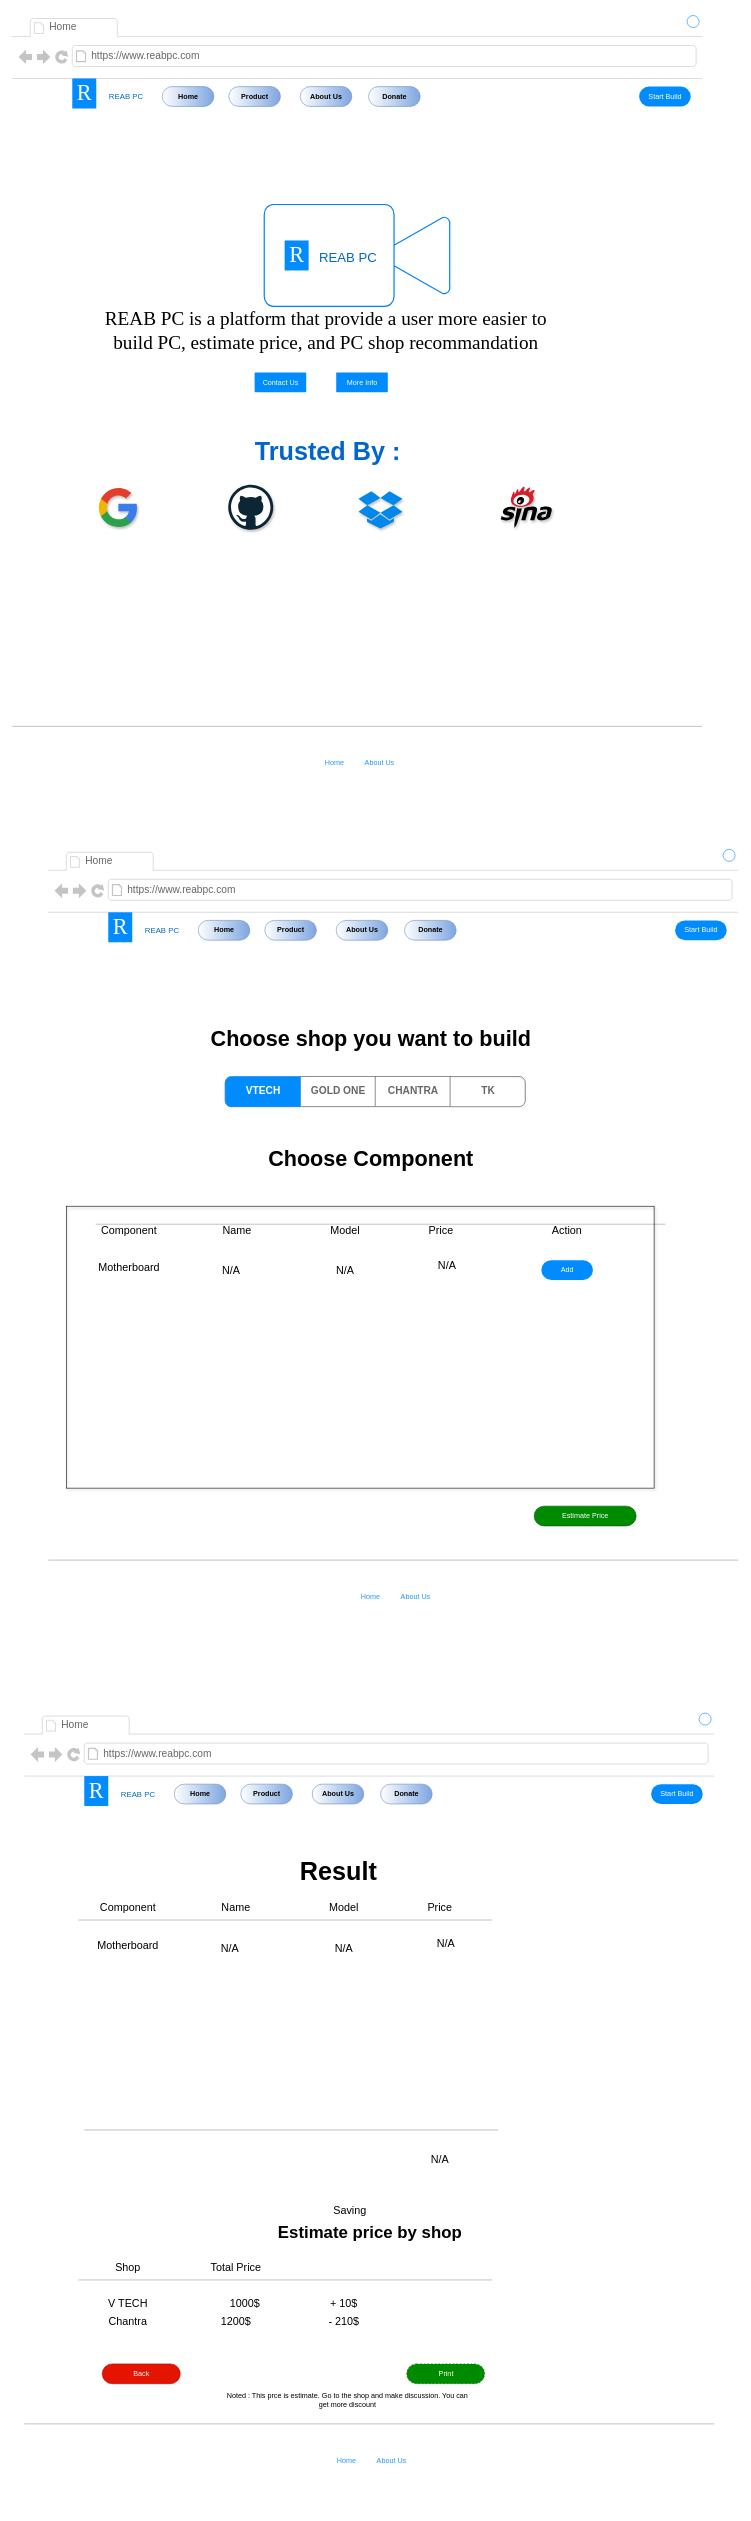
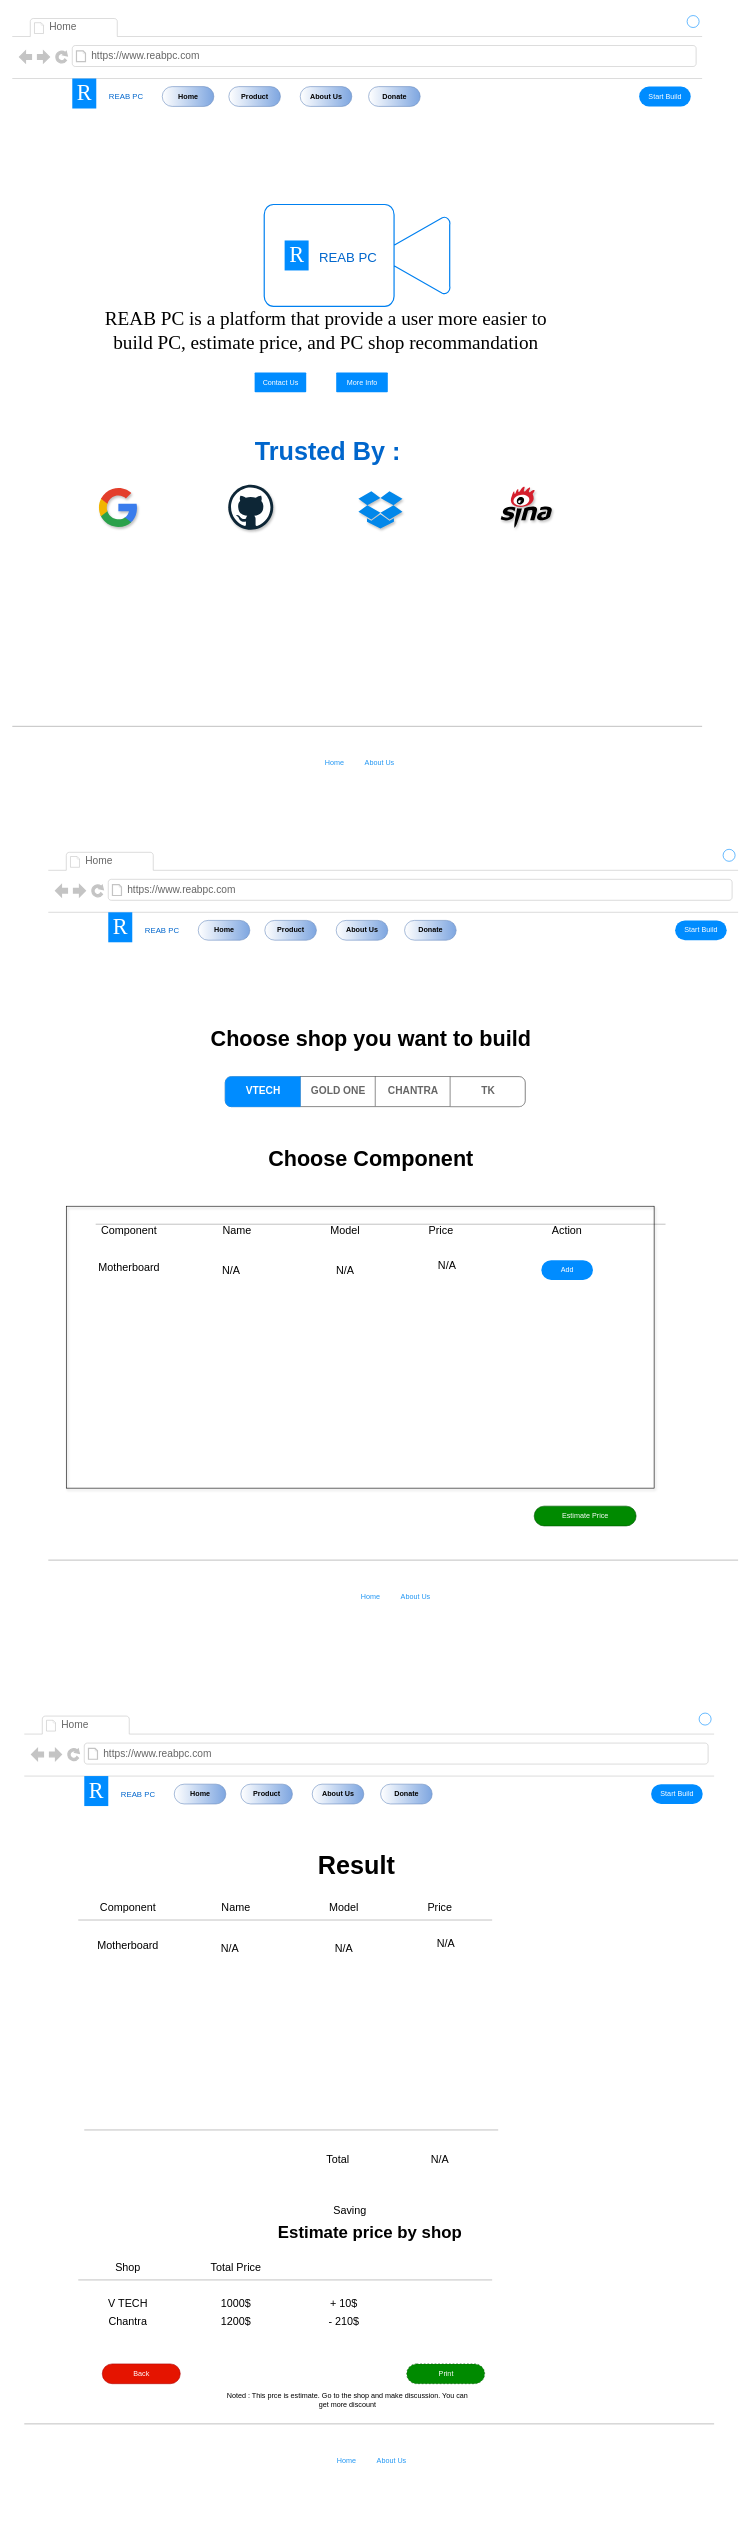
- <mxCell id="70" value="&lt;font size=&quot;1&quot;&gt;&lt;b style=&quot;font-size: 42px&quot;&gt;Result&lt;/b&gt;&lt;/font&gt;" style="text;html=1;strokeColor=none;fillColor=none;align=center;verticalAlign=middle;whiteSpace=wrap;rounded=0;shadow=1;fontColor=#000000;" vertex="1" parent="54"><mxGeometry x="364" y="260" width="320" height="20" as="geometry" /></mxCell>
+ <mxCell id="70" value="&lt;font size=&quot;1&quot;&gt;&lt;b style=&quot;font-size: 42px&quot;&gt;Result&lt;/b&gt;&lt;/font&gt;" style="text;html=1;strokeColor=none;fillColor=none;align=center;verticalAlign=middle;whiteSpace=wrap;rounded=0;shadow=1;fontColor=#000000;" vertex="1" parent="54"><mxGeometry x="394" y="250" width="320" height="20" as="geometry" /></mxCell>
+ <mxCell id="76" value="&lt;font size=&quot;1&quot;&gt;&lt;span style=&quot;font-size: 18px&quot;&gt;Total&lt;/span&gt;&lt;/font&gt;" style="text;html=1;strokeColor=none;fillColor=none;align=center;verticalAlign=middle;whiteSpace=wrap;rounded=0;shadow=1;fontColor=#000000;" vertex="1" parent="54"><mxGeometry x="458" y="740" width="130" height="20" as="geometry" /></mxCell>
- <mxCell id="90" value="&lt;font size=&quot;1&quot;&gt;&lt;span style=&quot;font-size: 18px&quot;&gt;1000$&lt;/span&gt;&lt;/font&gt;" style="text;html=1;strokeColor=none;fillColor=none;align=center;verticalAlign=middle;whiteSpace=wrap;rounded=0;shadow=1;fontColor=#000000;" vertex="1" parent="54"><mxGeometry x="302.5" y="980" width="130" height="20" as="geometry" /></mxCell>
+ <mxCell id="90" value="&lt;font size=&quot;1&quot;&gt;&lt;span style=&quot;font-size: 18px&quot;&gt;1000$&lt;/span&gt;&lt;/font&gt;" style="text;html=1;strokeColor=none;fillColor=none;align=center;verticalAlign=middle;whiteSpace=wrap;rounded=0;shadow=1;fontColor=#000000;" vertex="1" parent="54"><mxGeometry x="287.5" y="980" width="130" height="20" as="geometry" /></mxCell>
